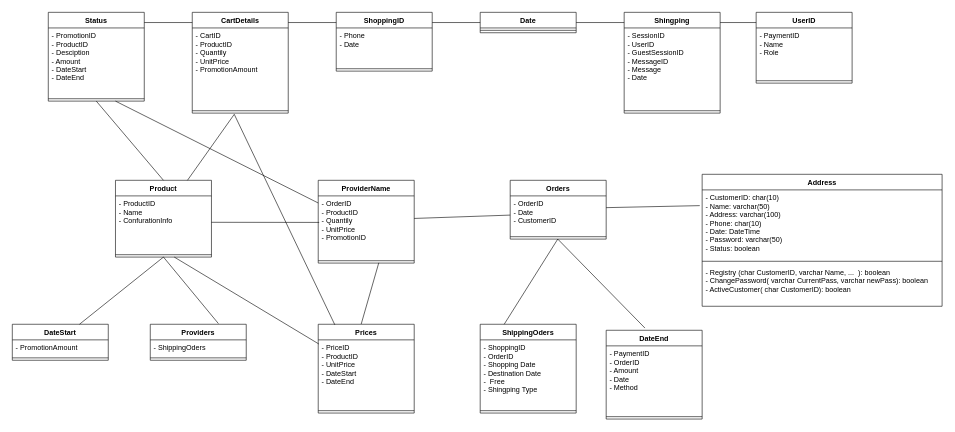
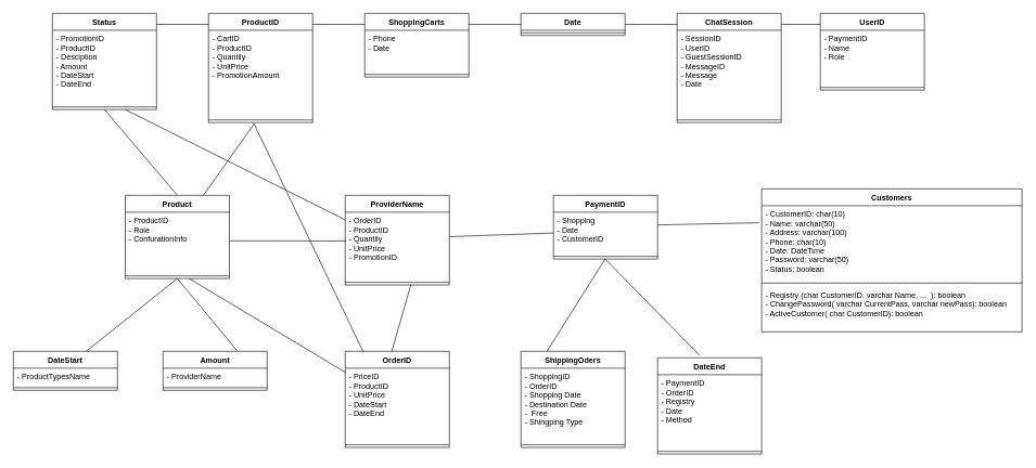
- <mxCell id="27" value="CartDetails" style="swimlane;fontStyle=1;align=center;verticalAlign=top;childLayout=stackLayout;horizontal=1;startSize=26;horizontalStack=0;resizeParent=1;resizeParentMax=0;resizeLast=0;collapsible=1;marginBottom=0;" vertex="1" parent="1"><mxGeometry x="320" y="20" width="160" height="168" as="geometry" /></mxCell>
+ <mxCell id="27" value="ProductID" style="swimlane;fontStyle=1;align=center;verticalAlign=top;childLayout=stackLayout;horizontal=1;startSize=26;horizontalStack=0;resizeParent=1;resizeParentMax=0;resizeLast=0;collapsible=1;marginBottom=0;" vertex="1" parent="1"><mxGeometry x="320" y="20" width="160" height="168" as="geometry" /></mxCell>
- <mxCell id="30" value="ShoppingID" style="swimlane;fontStyle=1;align=center;verticalAlign=top;childLayout=stackLayout;horizontal=1;startSize=26;horizontalStack=0;resizeParent=1;resizeParentMax=0;resizeLast=0;collapsible=1;marginBottom=0;" vertex="1" parent="1"><mxGeometry x="560" y="20" width="160" height="98" as="geometry" /></mxCell>
+ <mxCell id="30" value="ShoppingCarts" style="swimlane;fontStyle=1;align=center;verticalAlign=top;childLayout=stackLayout;horizontal=1;startSize=26;horizontalStack=0;resizeParent=1;resizeParentMax=0;resizeLast=0;collapsible=1;marginBottom=0;" vertex="1" parent="1"><mxGeometry x="560" y="20" width="160" height="98" as="geometry" /></mxCell>
- <mxCell id="35" value="Shingping" style="swimlane;fontStyle=1;align=center;verticalAlign=top;childLayout=stackLayout;horizontal=1;startSize=26;horizontalStack=0;resizeParent=1;resizeParentMax=0;resizeLast=0;collapsible=1;marginBottom=0;" vertex="1" parent="1"><mxGeometry x="1040" y="20" width="160" height="168" as="geometry" /></mxCell>
+ <mxCell id="35" value="ChatSession" style="swimlane;fontStyle=1;align=center;verticalAlign=top;childLayout=stackLayout;horizontal=1;startSize=26;horizontalStack=0;resizeParent=1;resizeParentMax=0;resizeLast=0;collapsible=1;marginBottom=0;" vertex="1" parent="1"><mxGeometry x="1040" y="20" width="160" height="168" as="geometry" /></mxCell>
- <mxCell id="23" value="Address" style="swimlane;fontStyle=1;align=center;verticalAlign=top;childLayout=stackLayout;horizontal=1;startSize=26;horizontalStack=0;resizeParent=1;resizeParentMax=0;resizeLast=0;collapsible=1;marginBottom=0;" vertex="1" parent="1"><mxGeometry x="1170" y="290" width="400" height="220" as="geometry" /></mxCell>
+ <mxCell id="23" value="Customers" style="swimlane;fontStyle=1;align=center;verticalAlign=top;childLayout=stackLayout;horizontal=1;startSize=26;horizontalStack=0;resizeParent=1;resizeParentMax=0;resizeLast=0;collapsible=1;marginBottom=0;" vertex="1" parent="1"><mxGeometry x="1170" y="290" width="400" height="220" as="geometry" /></mxCell>
- <mxCell id="20" value="Orders" style="swimlane;fontStyle=1;align=center;verticalAlign=top;childLayout=stackLayout;horizontal=1;startSize=26;horizontalStack=0;resizeParent=1;resizeParentMax=0;resizeLast=0;collapsible=1;marginBottom=0;" vertex="1" parent="1"><mxGeometry x="850" y="300" width="160" height="98" as="geometry" /></mxCell>
+ <mxCell id="20" value="PaymentID" style="swimlane;fontStyle=1;align=center;verticalAlign=top;childLayout=stackLayout;horizontal=1;startSize=26;horizontalStack=0;resizeParent=1;resizeParentMax=0;resizeLast=0;collapsible=1;marginBottom=0;" vertex="1" parent="1"><mxGeometry x="850" y="300" width="160" height="98" as="geometry" /></mxCell>
- <mxCell id="15" value="- ProductID&#10;- Name&#10;- ConfurationInfo" style="text;strokeColor=none;fillColor=none;align=left;verticalAlign=top;spacingLeft=4;spacingRight=4;overflow=hidden;rotatable=0;points=[[0,0.5],[1,0.5]];portConstraint=eastwest;" vertex="1" parent="14"><mxGeometry y="26" width="160" height="94" as="geometry" /></mxCell>
+ <mxCell id="15" value="- ProductID&#10;- Role&#10;- ConfurationInfo" style="text;strokeColor=none;fillColor=none;align=left;verticalAlign=top;spacingLeft=4;spacingRight=4;overflow=hidden;rotatable=0;points=[[0,0.5],[1,0.5]];portConstraint=eastwest;" vertex="1" parent="14"><mxGeometry y="26" width="160" height="94" as="geometry" /></mxCell>
- <mxCell id="21" value="- OrderID&#10;- Date&#10;- CustomerID" style="text;strokeColor=none;fillColor=none;align=left;verticalAlign=top;spacingLeft=4;spacingRight=4;overflow=hidden;rotatable=0;points=[[0,0.5],[1,0.5]];portConstraint=eastwest;" vertex="1" parent="20"><mxGeometry y="26" width="160" height="64" as="geometry" /></mxCell>
+ <mxCell id="21" value="- Shopping&#10;- Date&#10;- CustomerID" style="text;strokeColor=none;fillColor=none;align=left;verticalAlign=top;spacingLeft=4;spacingRight=4;overflow=hidden;rotatable=0;points=[[0,0.5],[1,0.5]];portConstraint=eastwest;" vertex="1" parent="20"><mxGeometry y="26" width="160" height="64" as="geometry" /></mxCell>
- <mxCell id="45" value="Providers" style="swimlane;fontStyle=1;align=center;verticalAlign=top;childLayout=stackLayout;horizontal=1;startSize=26;horizontalStack=0;resizeParent=1;resizeParentMax=0;resizeLast=0;collapsible=1;marginBottom=0;" vertex="1" parent="1"><mxGeometry x="250" y="540" width="160" height="60" as="geometry" /></mxCell>
+ <mxCell id="45" value="Amount" style="swimlane;fontStyle=1;align=center;verticalAlign=top;childLayout=stackLayout;horizontal=1;startSize=26;horizontalStack=0;resizeParent=1;resizeParentMax=0;resizeLast=0;collapsible=1;marginBottom=0;" vertex="1" parent="1"><mxGeometry x="250" y="540" width="160" height="60" as="geometry" /></mxCell>
- <mxCell id="8" value="Prices" style="swimlane;fontStyle=1;align=center;verticalAlign=top;childLayout=stackLayout;horizontal=1;startSize=26;horizontalStack=0;resizeParent=1;resizeParentMax=0;resizeLast=0;collapsible=1;marginBottom=0;" vertex="1" parent="1"><mxGeometry x="530" y="540" width="160" height="148" as="geometry" /></mxCell>
+ <mxCell id="8" value="OrderID" style="swimlane;fontStyle=1;align=center;verticalAlign=top;childLayout=stackLayout;horizontal=1;startSize=26;horizontalStack=0;resizeParent=1;resizeParentMax=0;resizeLast=0;collapsible=1;marginBottom=0;" vertex="1" parent="1"><mxGeometry x="530" y="540" width="160" height="148" as="geometry" /></mxCell>
- <mxCell id="6" value="- PromotionAmount" style="text;strokeColor=none;fillColor=none;align=left;verticalAlign=top;spacingLeft=4;spacingRight=4;overflow=hidden;rotatable=0;points=[[0,0.5],[1,0.5]];portConstraint=eastwest;" vertex="1" parent="5"><mxGeometry y="26" width="160" height="26" as="geometry" /></mxCell>
+ <mxCell id="6" value="- ProductTypesName" style="text;strokeColor=none;fillColor=none;align=left;verticalAlign=top;spacingLeft=4;spacingRight=4;overflow=hidden;rotatable=0;points=[[0,0.5],[1,0.5]];portConstraint=eastwest;" vertex="1" parent="5"><mxGeometry y="26" width="160" height="26" as="geometry" /></mxCell>
- <mxCell id="46" value="- ShippingOders" style="text;strokeColor=none;fillColor=none;align=left;verticalAlign=top;spacingLeft=4;spacingRight=4;overflow=hidden;rotatable=0;points=[[0,0.5],[1,0.5]];portConstraint=eastwest;" vertex="1" parent="45"><mxGeometry y="26" width="160" height="26" as="geometry" /></mxCell>
+ <mxCell id="46" value="- ProviderName" style="text;strokeColor=none;fillColor=none;align=left;verticalAlign=top;spacingLeft=4;spacingRight=4;overflow=hidden;rotatable=0;points=[[0,0.5],[1,0.5]];portConstraint=eastwest;" vertex="1" parent="45"><mxGeometry y="26" width="160" height="26" as="geometry" /></mxCell>
- <mxCell id="49" value="- PaymentID&#10;- OrderID&#10;- Amount&#10;- Date&#10;- Method" style="text;strokeColor=none;fillColor=none;align=left;verticalAlign=top;spacingLeft=4;spacingRight=4;overflow=hidden;rotatable=0;points=[[0,0.5],[1,0.5]];portConstraint=eastwest;" vertex="1" parent="48"><mxGeometry y="26" width="160" height="114" as="geometry" /></mxCell>
+ <mxCell id="49" value="- PaymentID&#10;- OrderID&#10;- Registry&#10;- Date&#10;- Method" style="text;strokeColor=none;fillColor=none;align=left;verticalAlign=top;spacingLeft=4;spacingRight=4;overflow=hidden;rotatable=0;points=[[0,0.5],[1,0.5]];portConstraint=eastwest;" vertex="1" parent="48"><mxGeometry y="26" width="160" height="114" as="geometry" /></mxCell>
